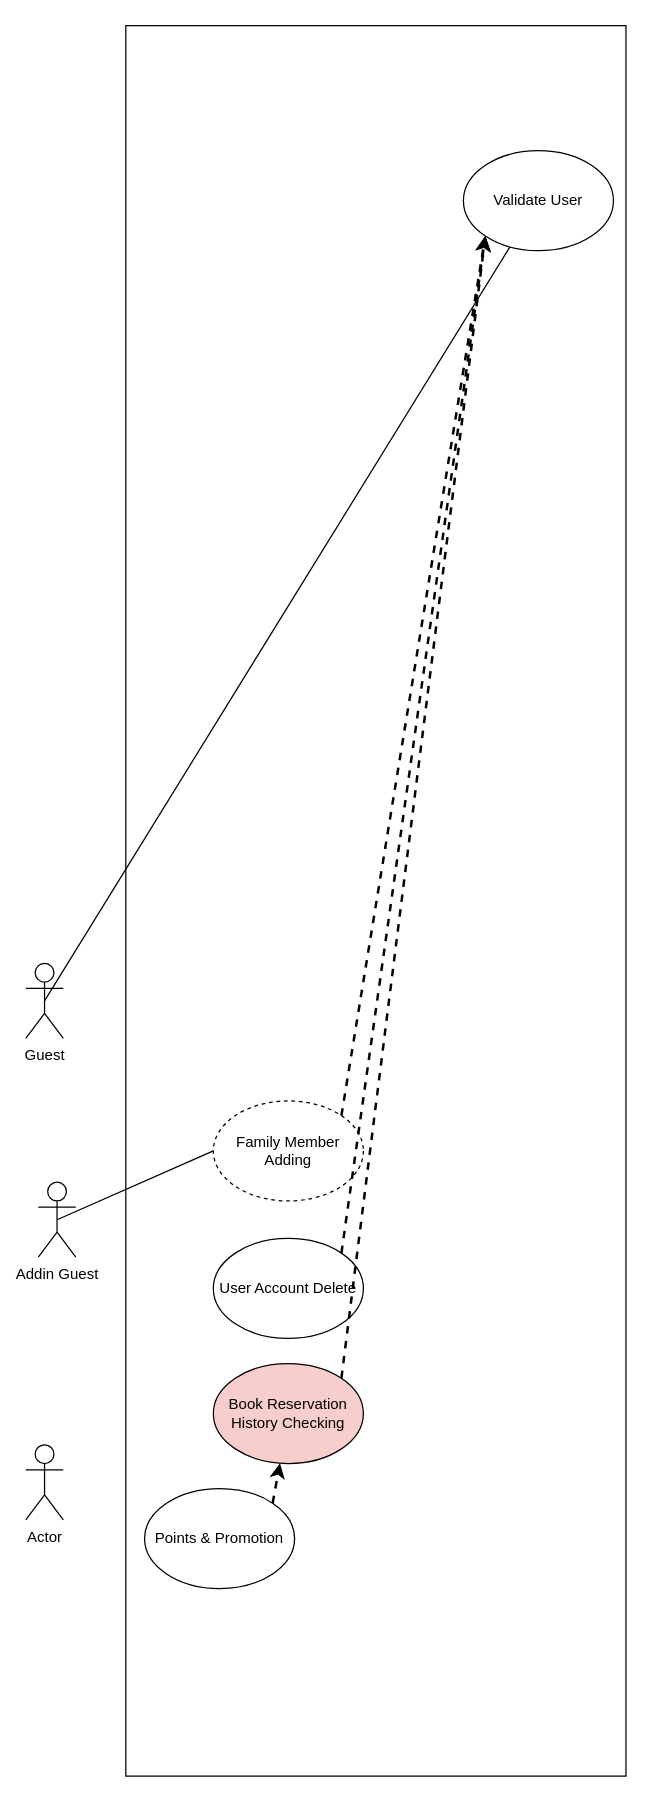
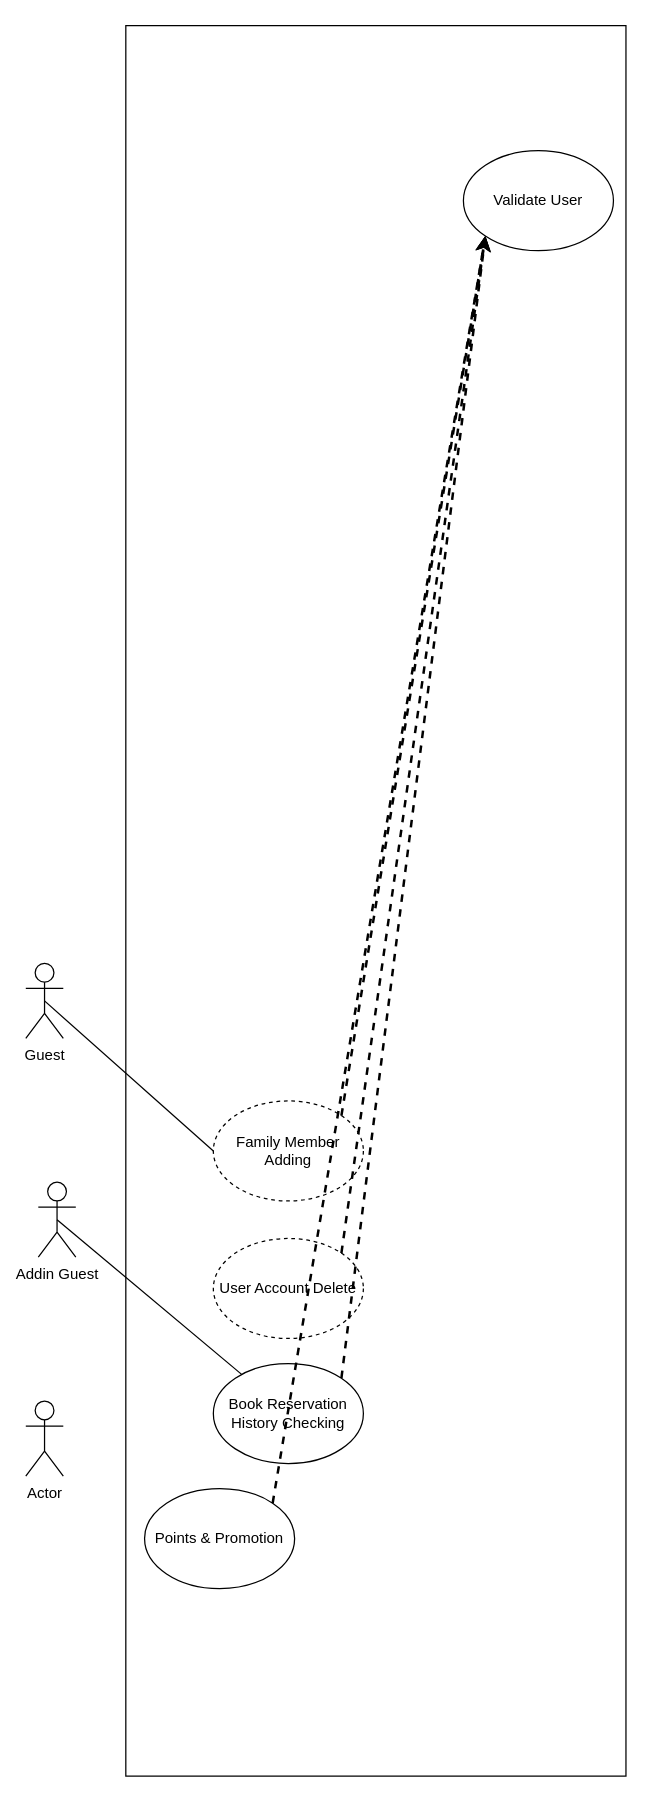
- <mxCell id="12" value="" style="endArrow=classic;html=1;rounded=0;entryX=0;entryY=1;entryDx=0;entryDy=0;exitX=1;exitY=0;exitDx=0;exitDy=0;dashed=1;strokeWidth=2;" edge="1" parent="1" source="4" target="6"><mxGeometry width="50" height="50" relative="1" as="geometry"><mxPoint x="270" y="900" as="sourcePoint" /><mxPoint x="320" y="840" as="targetPoint" /></mxGeometry></mxCell>
+ <mxCell id="12" value="" style="endArrow=open;html=1;rounded=0;entryX=0;entryY=1;entryDx=0;entryDy=0;exitX=1;exitY=0;exitDx=0;exitDy=0;dashed=1;strokeWidth=2;" edge="1" parent="1" source="4" target="6"><mxGeometry width="50" height="50" relative="1" as="geometry"><mxPoint x="270" y="900" as="sourcePoint" /><mxPoint x="320" y="840" as="targetPoint" /></mxGeometry></mxCell>
- <mxCell id="5" value="" style="endArrow=none;html=1;rounded=0;exitX=0.5;exitY=0.5;exitDx=0;exitDy=0;exitPerimeter=0;" edge="1" parent="1" source="2" target="6"><mxGeometry width="50" height="50" relative="1" as="geometry"><mxPoint x="220" y="690" as="sourcePoint" /><mxPoint x="270" y="640" as="targetPoint" /></mxGeometry></mxCell>
+ <mxCell id="5" value="" style="endArrow=none;html=1;rounded=0;entryX=0;entryY=0.5;entryDx=0;entryDy=0;exitX=0.5;exitY=0.5;exitDx=0;exitDy=0;exitPerimeter=0;" edge="1" parent="1" source="2" target="4"><mxGeometry width="50" height="50" relative="1" as="geometry"><mxPoint x="220" y="690" as="sourcePoint" /><mxPoint x="270" y="640" as="targetPoint" /></mxGeometry></mxCell>
- <mxCell id="11" value="" style="endArrow=none;html=1;rounded=0;entryX=0;entryY=0.5;entryDx=0;entryDy=0;exitX=0.5;exitY=0.5;exitDx=0;exitDy=0;exitPerimeter=0;" edge="1" parent="1" source="10" target="4"><mxGeometry width="50" height="50" relative="1" as="geometry"><mxPoint x="290" y="1010" as="sourcePoint" /><mxPoint x="340" y="960" as="targetPoint" /></mxGeometry></mxCell>
+ <mxCell id="11" value="" style="endArrow=none;html=1;rounded=0;exitX=0.5;exitY=0.5;exitDx=0;exitDy=0;exitPerimeter=0;" edge="1" parent="1" source="10" target="8"><mxGeometry width="50" height="50" relative="1" as="geometry"><mxPoint x="290" y="1010" as="sourcePoint" /><mxPoint x="340" y="960" as="targetPoint" /></mxGeometry></mxCell>
- <mxCell id="7" value="&lt;div&gt;User Account Delete&lt;/div&gt;" style="ellipse;whiteSpace=wrap;html=1;" vertex="1" parent="1"><mxGeometry x="170" y="990" width="120" height="80" as="geometry" /></mxCell>
+ <mxCell id="7" value="&lt;div&gt;User Account Delete&lt;/div&gt;" style="ellipse;whiteSpace=wrap;html=1;dashed=1;" vertex="1" parent="1"><mxGeometry x="170" y="990" width="120" height="80" as="geometry" /></mxCell>
- <mxCell id="8" value="&lt;div&gt;Book Reservation History Checking&lt;/div&gt;" style="ellipse;whiteSpace=wrap;html=1;fillColor=#f8cecc;" vertex="1" parent="1"><mxGeometry x="170" y="1090" width="120" height="80" as="geometry" /></mxCell>
+ <mxCell id="8" value="&lt;div&gt;Book Reservation History Checking&lt;/div&gt;" style="ellipse;whiteSpace=wrap;html=1;" vertex="1" parent="1"><mxGeometry x="170" y="1090" width="120" height="80" as="geometry" /></mxCell>
- <mxCell id="15" value="" style="endArrow=classic;html=1;rounded=0;exitX=1;exitY=0;exitDx=0;exitDy=0;dashed=1;strokeWidth=2;" edge="1" parent="1" source="9" target="8"><mxGeometry width="50" height="50" relative="1" as="geometry"><mxPoint x="302" y="922" as="sourcePoint" /><mxPoint x="418" y="218" as="targetPoint" /></mxGeometry></mxCell>
+ <mxCell id="15" value="" style="endArrow=classic;html=1;rounded=0;entryX=0;entryY=1;entryDx=0;entryDy=0;exitX=1;exitY=0;exitDx=0;exitDy=0;dashed=1;strokeWidth=2;" edge="1" parent="1" source="9" target="6"><mxGeometry width="50" height="50" relative="1" as="geometry"><mxPoint x="302" y="922" as="sourcePoint" /><mxPoint x="418" y="218" as="targetPoint" /></mxGeometry></mxCell>
- <mxCell id="16" value="Actor" style="shape=umlActor;verticalLabelPosition=bottom;verticalAlign=top;html=1;outlineConnect=0;" vertex="1" parent="1"><mxGeometry x="20" y="1155" width="30" height="60" as="geometry" /></mxCell>
+ <mxCell id="16" value="Actor" style="shape=umlActor;verticalLabelPosition=bottom;verticalAlign=top;html=1;outlineConnect=0;" vertex="1" parent="1"><mxGeometry x="20" y="1120" width="30" height="60" as="geometry" /></mxCell>
